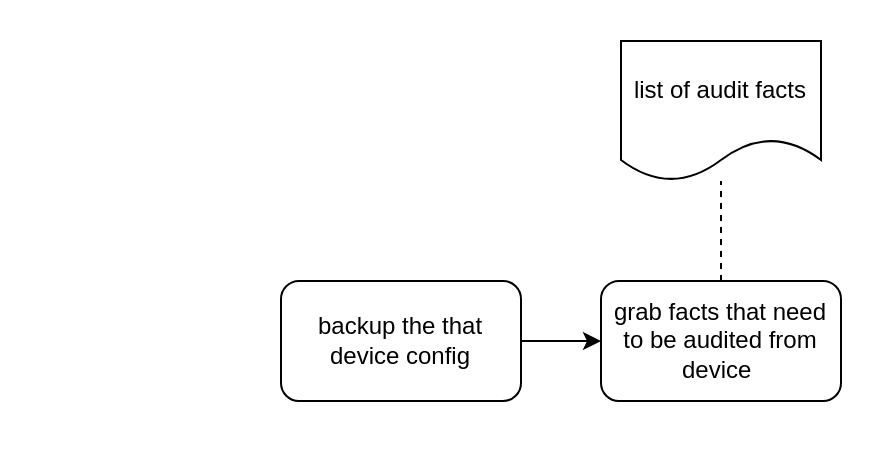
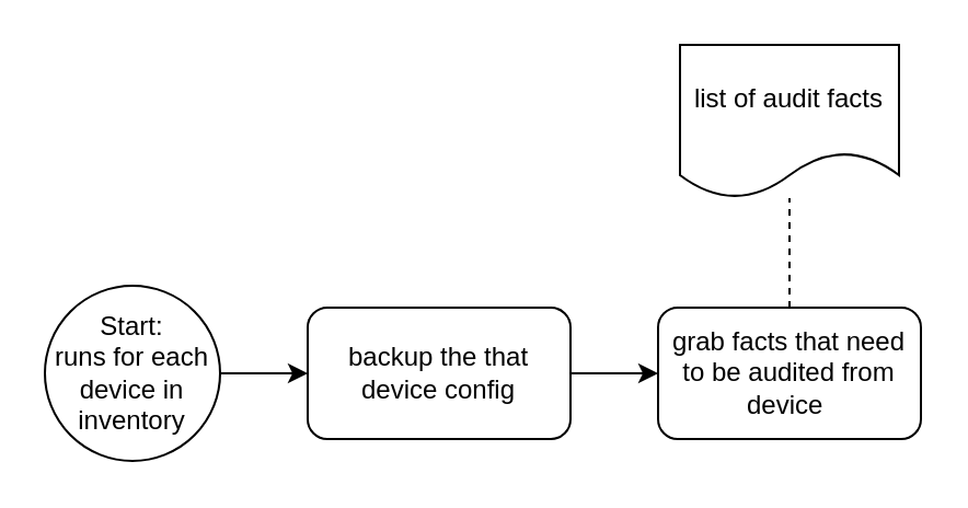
+ <mxCell id="2" value="Start:&lt;br&gt;runs for each device in inventory" style="ellipse;whiteSpace=wrap;html=1;aspect=fixed;" vertex="1" parent="1"><mxGeometry x="20" y="130" width="80" height="80" as="geometry" /></mxCell>
+ <mxCell id="3" value="" style="endArrow=classic;html=1;" edge="1" parent="1" source="2" target="4"><mxGeometry width="50" height="50" relative="1" as="geometry"><mxPoint x="160" y="200" as="sourcePoint" /><mxPoint x="210" y="170" as="targetPoint" /></mxGeometry></mxCell>
